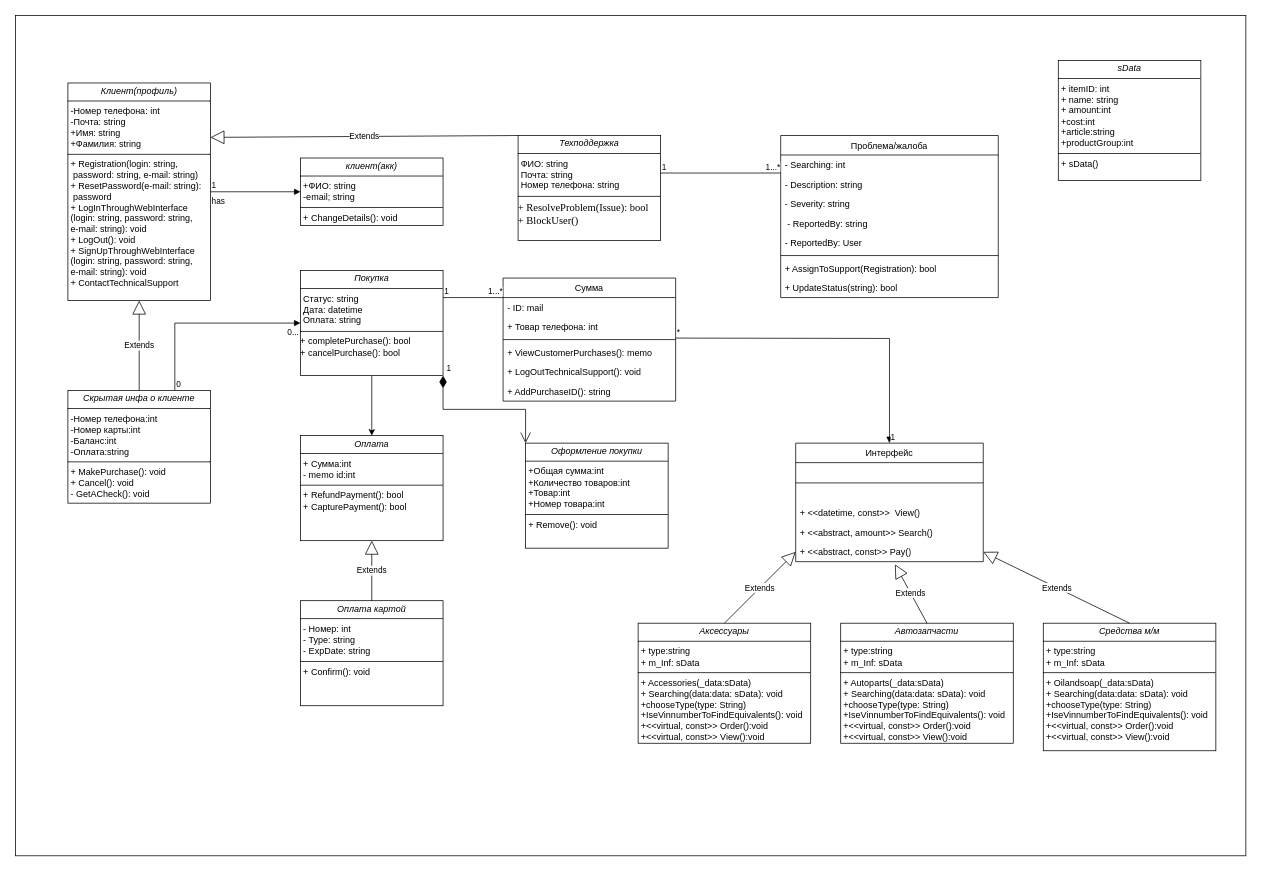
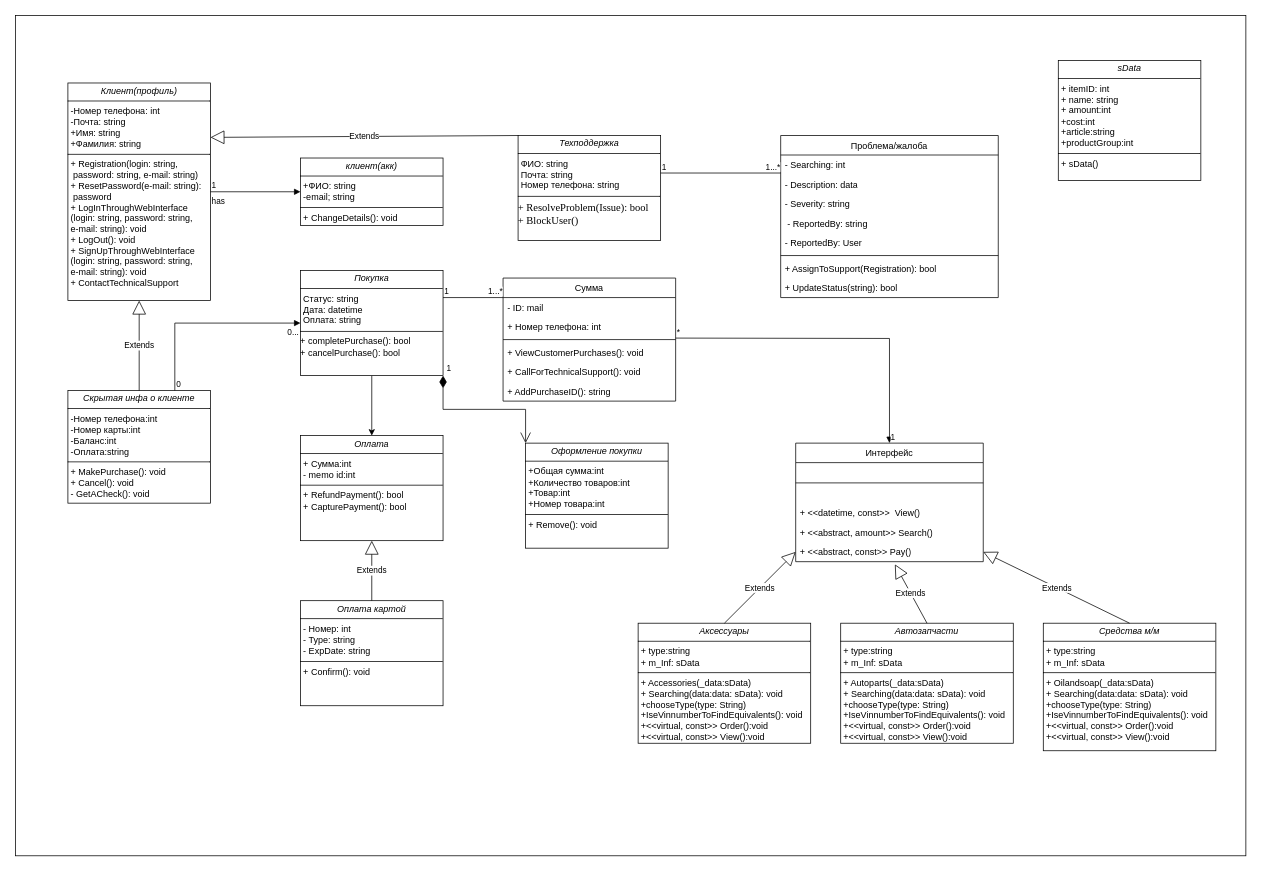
- <mxCell id="20" value="&lt;pre style=&quot;box-sizing: border-box; font-variant-numeric: normal; font-variant-east-asian: normal; font-variant-alternates: normal; font-variant-position: normal; font-kerning: auto; font-optical-sizing: auto; font-feature-settings: normal; font-variation-settings: normal; font-stretch: normal; line-height: 1.25; font-family: var(--font-family-monospace); margin-top: 0px; margin-bottom: 0px; overflow: hidden; --color-scrollbar: var(--color-scrollbar-code); text-wrap: wrap; --color-type: #0053d4; --color-keyword: #388e22; --color-class: #3e6c20; --color-string: #9a1111; --color-template: #9A5334; --color-selector: #9A5334; --color-function: #a753b7; --color-comment: #616161; --color-section: #9a1111; --color-variable: #BD63C5; --color-attribute: #276b8f; --color-link: #276b8f; --color-tag: #000000;&quot; data-language=&quot;&quot; data-entity-type=&quot;MessageEntityPre&quot; class=&quot;code-block&quot;&gt;&lt;pre style=&quot;box-sizing: border-box; font-variant-numeric: normal; font-variant-east-asian: normal; font-variant-alternates: normal; font-variant-position: normal; font-kerning: auto; font-optical-sizing: auto; font-feature-settings: normal; font-variation-settings: normal; font-stretch: normal; line-height: 1.25; font-family: var(--font-family-monospace); margin-top: 0px; margin-bottom: 0px; overflow: hidden; --color-scrollbar: var(--color-scrollbar-code); text-wrap: wrap; --color-type: #0053d4; --color-keyword: #388e22; --color-class: #3e6c20; --color-string: #9a1111; --color-template: #9A5334; --color-selector: #9A5334; --color-function: #a753b7; --color-comment: #616161; --color-section: #9a1111; --color-variable: #BD63C5; --color-attribute: #276b8f; --color-link: #276b8f; --color-tag: #000000;&quot; data-language=&quot;&quot; data-entity-type=&quot;MessageEntityPre&quot; class=&quot;code-block&quot;&gt;&lt;font style=&quot;font-size: 12px;&quot;&gt;- Description: string&lt;/font&gt;&lt;/pre&gt;&lt;/pre&gt;" style="text;strokeColor=none;fillColor=none;align=left;verticalAlign=top;spacingLeft=4;spacingRight=4;overflow=hidden;rotatable=0;points=[[0,0.5],[1,0.5]];portConstraint=eastwest;whiteSpace=wrap;html=1;" vertex="1" parent="18"><mxGeometry y="52" width="290" height="26" as="geometry" /></mxCell>
+ <mxCell id="20" value="&lt;pre style=&quot;box-sizing: border-box; font-variant-numeric: normal; font-variant-east-asian: normal; font-variant-alternates: normal; font-variant-position: normal; font-kerning: auto; font-optical-sizing: auto; font-feature-settings: normal; font-variation-settings: normal; font-stretch: normal; line-height: 1.25; font-family: var(--font-family-monospace); margin-top: 0px; margin-bottom: 0px; overflow: hidden; --color-scrollbar: var(--color-scrollbar-code); text-wrap: wrap; --color-type: #0053d4; --color-keyword: #388e22; --color-class: #3e6c20; --color-string: #9a1111; --color-template: #9A5334; --color-selector: #9A5334; --color-function: #a753b7; --color-comment: #616161; --color-section: #9a1111; --color-variable: #BD63C5; --color-attribute: #276b8f; --color-link: #276b8f; --color-tag: #000000;&quot; data-language=&quot;&quot; data-entity-type=&quot;MessageEntityPre&quot; class=&quot;code-block&quot;&gt;&lt;pre style=&quot;box-sizing: border-box; font-variant-numeric: normal; font-variant-east-asian: normal; font-variant-alternates: normal; font-variant-position: normal; font-kerning: auto; font-optical-sizing: auto; font-feature-settings: normal; font-variation-settings: normal; font-stretch: normal; line-height: 1.25; font-family: var(--font-family-monospace); margin-top: 0px; margin-bottom: 0px; overflow: hidden; --color-scrollbar: var(--color-scrollbar-code); text-wrap: wrap; --color-type: #0053d4; --color-keyword: #388e22; --color-class: #3e6c20; --color-string: #9a1111; --color-template: #9A5334; --color-selector: #9A5334; --color-function: #a753b7; --color-comment: #616161; --color-section: #9a1111; --color-variable: #BD63C5; --color-attribute: #276b8f; --color-link: #276b8f; --color-tag: #000000;&quot; data-language=&quot;&quot; data-entity-type=&quot;MessageEntityPre&quot; class=&quot;code-block&quot;&gt;&lt;font style=&quot;font-size: 12px;&quot;&gt;- Description: data&lt;/font&gt;&lt;/pre&gt;&lt;/pre&gt;" style="text;strokeColor=none;fillColor=none;align=left;verticalAlign=top;spacingLeft=4;spacingRight=4;overflow=hidden;rotatable=0;points=[[0,0.5],[1,0.5]];portConstraint=eastwest;whiteSpace=wrap;html=1;" vertex="1" parent="18"><mxGeometry y="52" width="290" height="26" as="geometry" /></mxCell>
- <mxCell id="32" value="+ Товар телефона: int" style="text;strokeColor=none;fillColor=none;align=left;verticalAlign=top;spacingLeft=4;spacingRight=4;overflow=hidden;rotatable=0;points=[[0,0.5],[1,0.5]];portConstraint=eastwest;whiteSpace=wrap;html=1;" vertex="1" parent="30"><mxGeometry y="52" width="230" height="26" as="geometry" /></mxCell>
+ <mxCell id="32" value="+ Номер телефона: int" style="text;strokeColor=none;fillColor=none;align=left;verticalAlign=top;spacingLeft=4;spacingRight=4;overflow=hidden;rotatable=0;points=[[0,0.5],[1,0.5]];portConstraint=eastwest;whiteSpace=wrap;html=1;" vertex="1" parent="30"><mxGeometry y="52" width="230" height="26" as="geometry" /></mxCell>
- <mxCell id="34" value="+ ViewCustomerPurchases(): memo" style="text;strokeColor=none;fillColor=none;align=left;verticalAlign=top;spacingLeft=4;spacingRight=4;overflow=hidden;rotatable=0;points=[[0,0.5],[1,0.5]];portConstraint=eastwest;whiteSpace=wrap;html=1;" vertex="1" parent="30"><mxGeometry y="86" width="230" height="26" as="geometry" /></mxCell>
+ <mxCell id="34" value="+ ViewCustomerPurchases(): void" style="text;strokeColor=none;fillColor=none;align=left;verticalAlign=top;spacingLeft=4;spacingRight=4;overflow=hidden;rotatable=0;points=[[0,0.5],[1,0.5]];portConstraint=eastwest;whiteSpace=wrap;html=1;" vertex="1" parent="30"><mxGeometry y="86" width="230" height="26" as="geometry" /></mxCell>
- <mxCell id="35" value="+ LogOut&lt;span style=&quot;white-space-collapse: preserve; background-color: rgb(255, 255, 255);&quot;&gt;TechnicalSupport(): void&lt;/span&gt;" style="text;strokeColor=none;fillColor=none;align=left;verticalAlign=top;spacingLeft=4;spacingRight=4;overflow=hidden;rotatable=0;points=[[0,0.5],[1,0.5]];portConstraint=eastwest;whiteSpace=wrap;html=1;" vertex="1" parent="30"><mxGeometry y="112" width="230" height="26" as="geometry" /></mxCell>
+ <mxCell id="35" value="+ CallFor&lt;span style=&quot;white-space-collapse: preserve; background-color: rgb(255, 255, 255);&quot;&gt;TechnicalSupport(): void&lt;/span&gt;" style="text;strokeColor=none;fillColor=none;align=left;verticalAlign=top;spacingLeft=4;spacingRight=4;overflow=hidden;rotatable=0;points=[[0,0.5],[1,0.5]];portConstraint=eastwest;whiteSpace=wrap;html=1;" vertex="1" parent="30"><mxGeometry y="112" width="230" height="26" as="geometry" /></mxCell>
